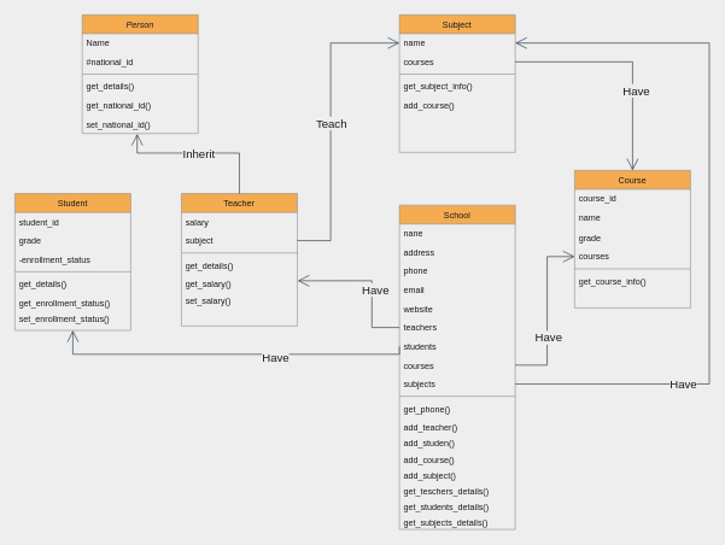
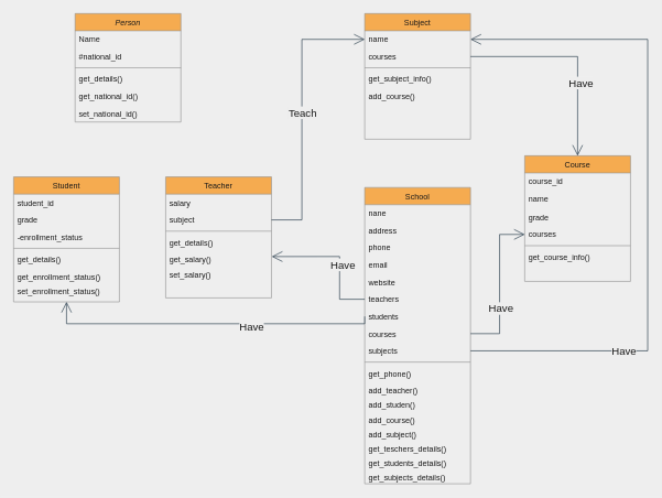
- <mxCell id="68" style="edgeStyle=orthogonalEdgeStyle;rounded=0;orthogonalLoop=1;jettySize=auto;html=1;strokeColor=#182E3E;fontSize=12;fontColor=#1A1A1A;endArrow=open;startSize=14;endSize=14;labelBackgroundColor=#EEEEEE;exitX=0.5;exitY=0;exitDx=0;exitDy=0;entryX=0.474;entryY=1.018;entryDx=0;entryDy=0;entryPerimeter=0;" edge="1" parent="1" source="15" target="8"><mxGeometry relative="1" as="geometry"><mxPoint x="420" y="342" as="sourcePoint" /><mxPoint x="187" y="184" as="targetPoint" /><Array as="points"><mxPoint x="330" y="211" /><mxPoint x="189" y="211" /><mxPoint x="189" y="185" /></Array></mxGeometry></mxCell>
- <mxCell id="69" value="Inherit" style="edgeLabel;html=1;align=center;verticalAlign=middle;resizable=0;points=[];fontSize=16;fontColor=#1A1A1A;labelBackgroundColor=#EEEEEE;" vertex="1" connectable="0" parent="68"><mxGeometry x="0.01" relative="1" as="geometry"><mxPoint as="offset" /></mxGeometry></mxCell>
